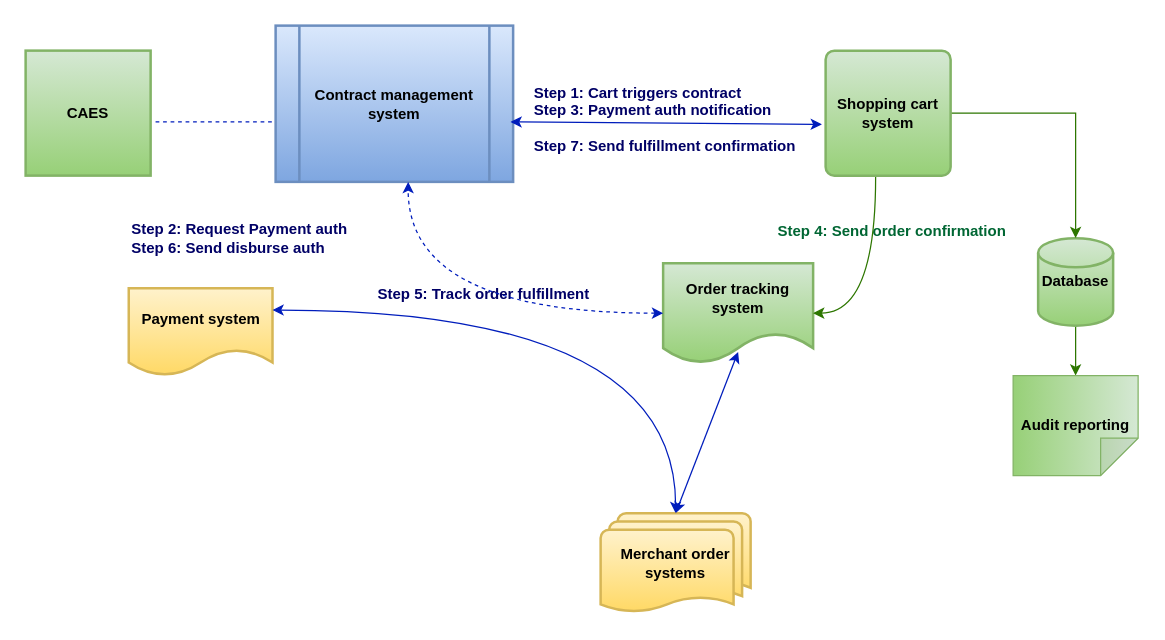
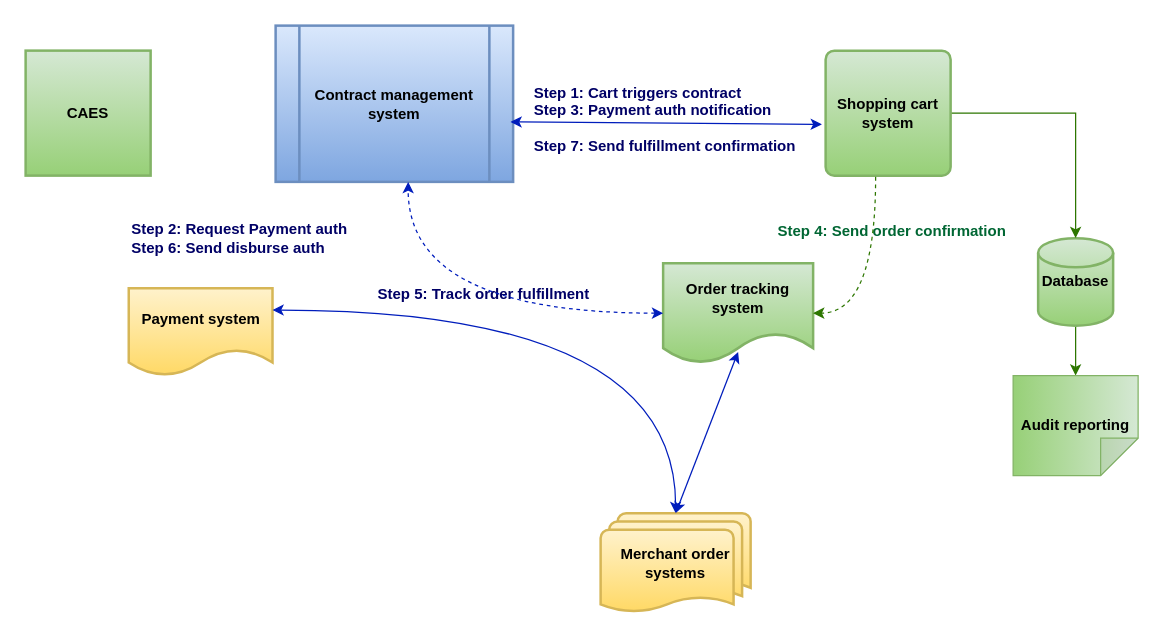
- <mxCell id="21" value="" style="endArrow=none;dashed=1;html=1;rounded=0;entryX=1.03;entryY=0.57;entryDx=0;entryDy=0;exitX=-0.016;exitY=0.616;exitDx=0;exitDy=0;exitPerimeter=0;entryPerimeter=0;fillColor=#0050ef;strokeColor=#001DBC;" edge="1" parent="1" source="2" target="20"><mxGeometry width="50" height="50" relative="1" as="geometry"><mxPoint x="260" y="150" as="sourcePoint" /><mxPoint x="200" y="100" as="targetPoint" /></mxGeometry></mxCell>
- <mxCell id="15" value="" style="endArrow=classic;html=1;rounded=0;entryX=1;entryY=0.5;entryDx=0;entryDy=0;exitX=0.4;exitY=1.01;exitDx=0;exitDy=0;exitPerimeter=0;edgeStyle=orthogonalEdgeStyle;curved=1;fillColor=#60a917;strokeColor=#2D7600;" parent="1" source="7" target="9" edge="1"><mxGeometry width="50" height="50" relative="1" as="geometry"><mxPoint x="685" y="270" as="sourcePoint" /><mxPoint x="660" y="230" as="targetPoint" /></mxGeometry></mxCell>
+ <mxCell id="15" value="" style="endArrow=classic;html=1;rounded=0;entryX=1;entryY=0.5;entryDx=0;entryDy=0;exitX=0.4;exitY=1.01;exitDx=0;exitDy=0;exitPerimeter=0;edgeStyle=orthogonalEdgeStyle;curved=1;fillColor=#60a917;strokeColor=#2D7600;dashed=1;" parent="1" source="7" target="9" edge="1"><mxGeometry width="50" height="50" relative="1" as="geometry"><mxPoint x="685" y="270" as="sourcePoint" /><mxPoint x="660" y="230" as="targetPoint" /></mxGeometry></mxCell>
